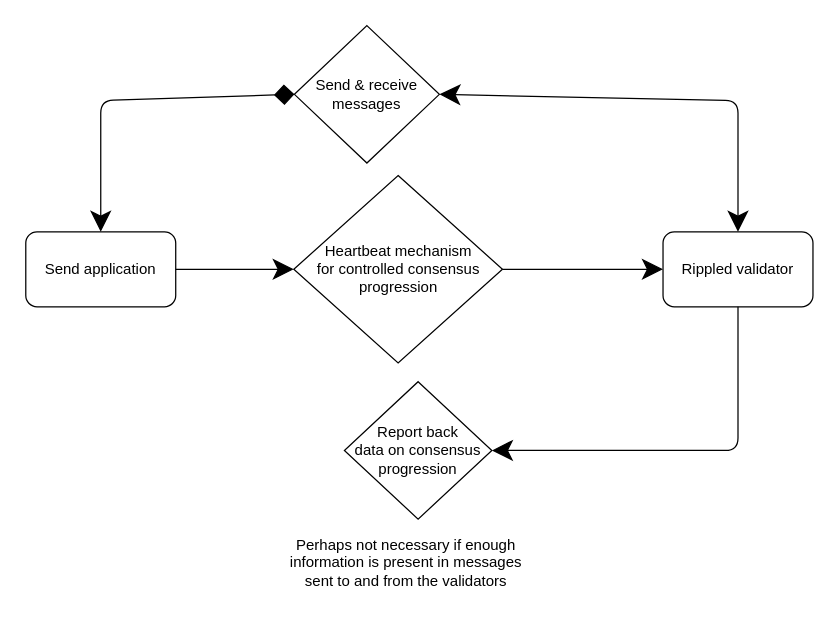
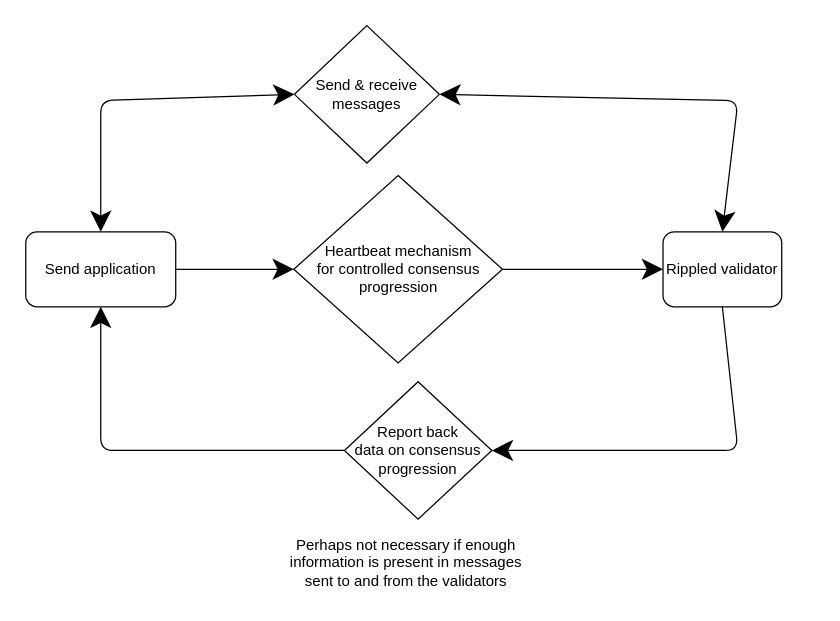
- <mxCell id="5" value="" style="endArrow=diamond;startArrow=classic;html=1;startSize=14;endSize=14;sourcePerimeterSpacing=8;targetPerimeterSpacing=8;exitX=0.5;exitY=0;exitDx=0;exitDy=0;entryX=0;entryY=0.5;entryDx=0;entryDy=0;" edge="1" parent="1" source="2" target="4"><mxGeometry width="50" height="50" relative="1" as="geometry"><mxPoint x="130" y="125" as="sourcePoint" /><mxPoint x="180" y="75" as="targetPoint" /><Array as="points"><mxPoint x="80" y="80" /></Array></mxGeometry></mxCell>
+ <mxCell id="5" value="" style="endArrow=classic;startArrow=classic;html=1;startSize=14;endSize=14;sourcePerimeterSpacing=8;targetPerimeterSpacing=8;exitX=0.5;exitY=0;exitDx=0;exitDy=0;entryX=0;entryY=0.5;entryDx=0;entryDy=0;" edge="1" parent="1" source="2" target="4"><mxGeometry width="50" height="50" relative="1" as="geometry"><mxPoint x="130" y="125" as="sourcePoint" /><mxPoint x="180" y="75" as="targetPoint" /><Array as="points"><mxPoint x="80" y="80" /></Array></mxGeometry></mxCell>
- <mxCell id="3" value="Rippled validator" style="rounded=1;whiteSpace=wrap;html=1;hachureGap=4;pointerEvents=0;" vertex="1" parent="1"><mxGeometry x="530" y="185" width="120" height="60" as="geometry" /></mxCell>
+ <mxCell id="3" value="Rippled validator" style="rounded=1;whiteSpace=wrap;html=1;hachureGap=4;pointerEvents=0;" vertex="1" parent="1"><mxGeometry x="530" y="185" width="95" height="60" as="geometry" /></mxCell>
+ <mxCell id="10" value="" style="endArrow=classic;html=1;startSize=14;endSize=14;sourcePerimeterSpacing=8;targetPerimeterSpacing=8;exitX=0;exitY=0.5;exitDx=0;exitDy=0;entryX=0.5;entryY=1;entryDx=0;entryDy=0;" edge="1" parent="1" source="11" target="2"><mxGeometry width="50" height="50" relative="1" as="geometry"><mxPoint x="360" y="215" as="sourcePoint" /><mxPoint x="100" y="295" as="targetPoint" /><Array as="points"><mxPoint x="80" y="360" /></Array></mxGeometry></mxCell>
